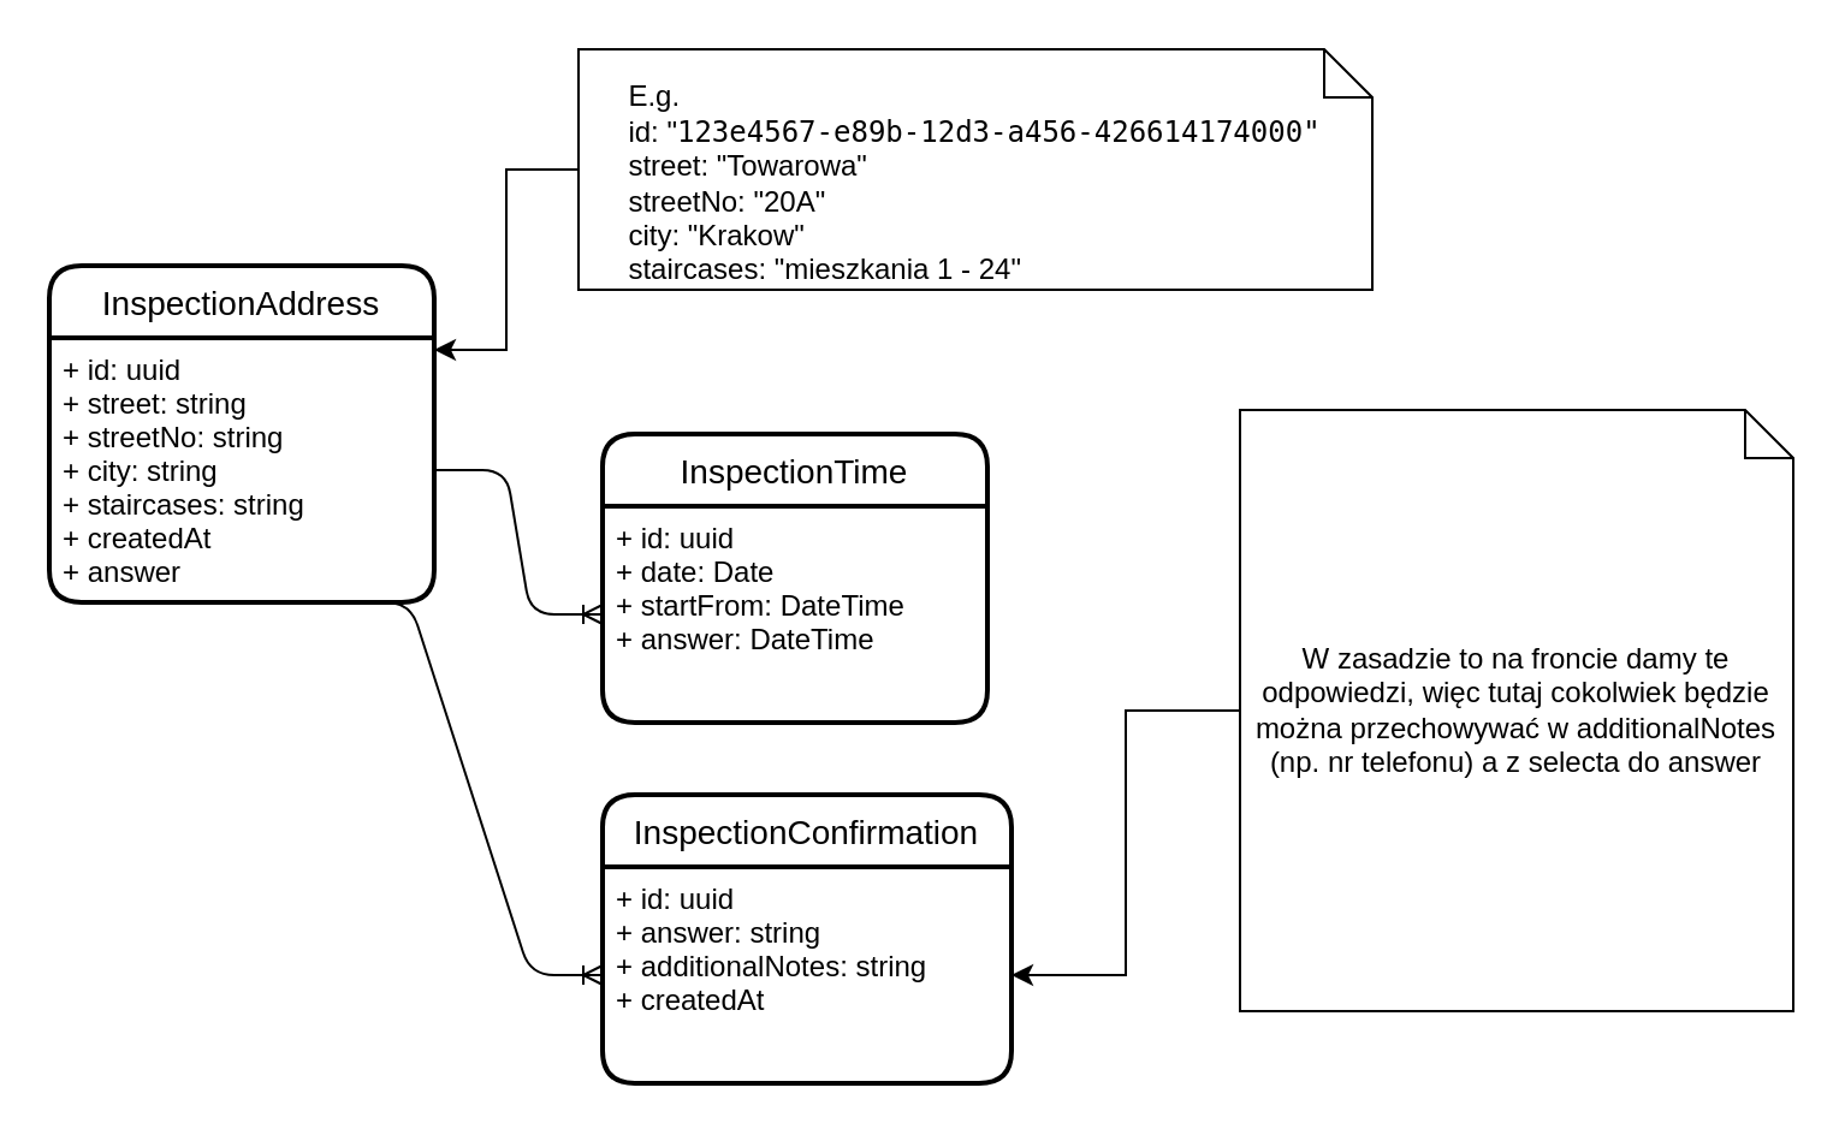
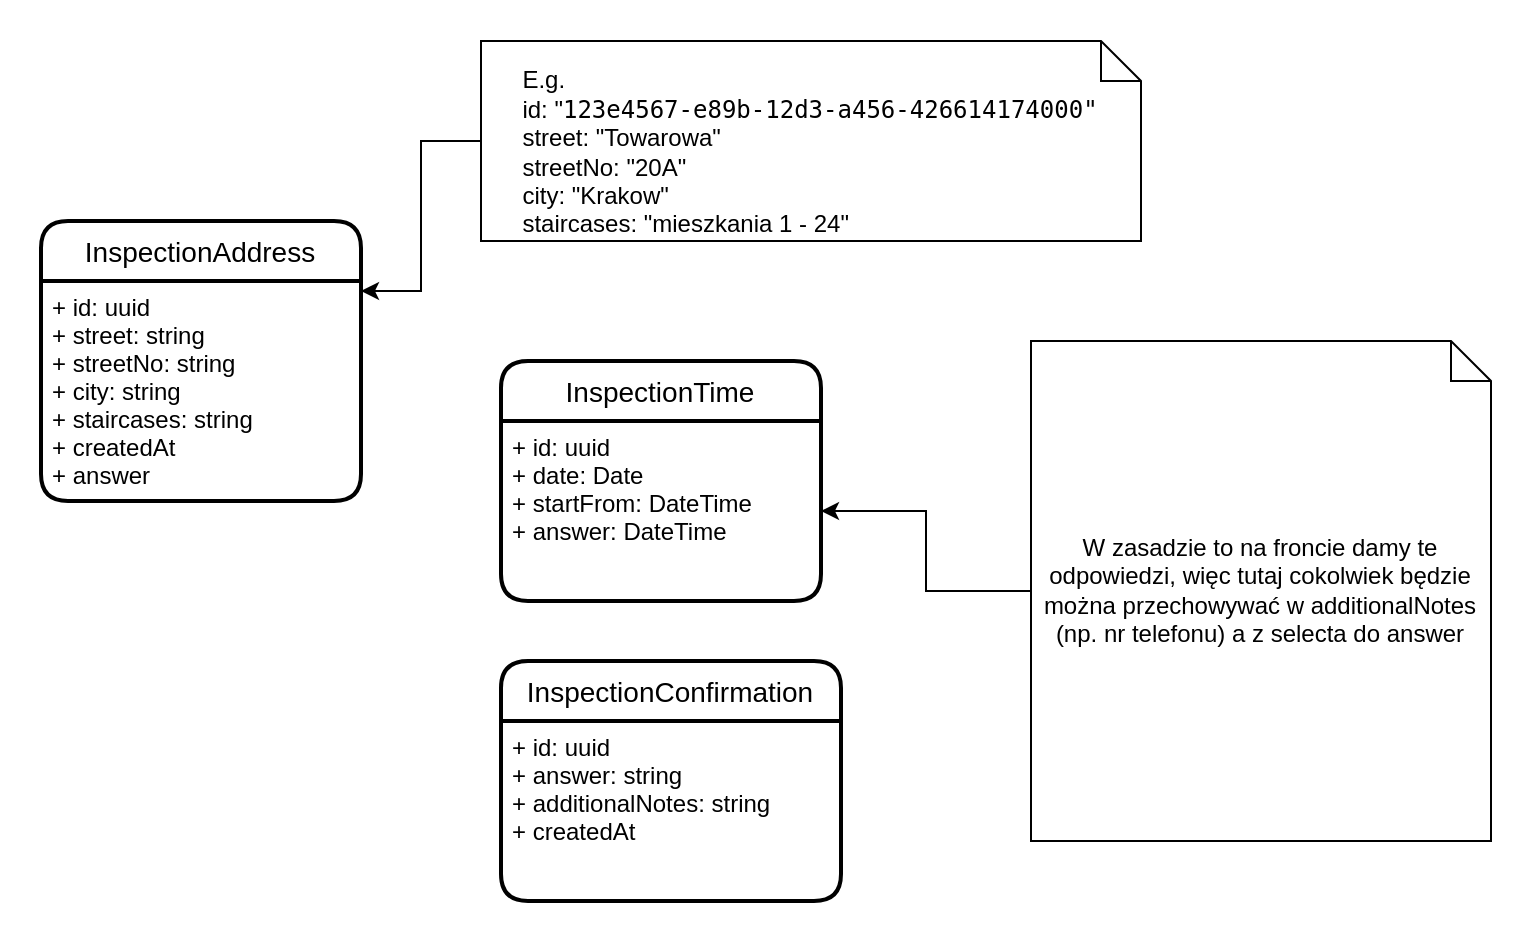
- <mxCell id="8" value="" style="edgeStyle=entityRelationEdgeStyle;fontSize=12;html=1;endArrow=ERoneToMany;exitX=1;exitY=0.5;exitDx=0;exitDy=0;" edge="1" parent="1" source="3" target="7"><mxGeometry width="100" height="100" relative="1" as="geometry"><mxPoint x="220" y="350" as="sourcePoint" /><mxPoint x="320" y="250" as="targetPoint" /></mxGeometry></mxCell>
- <mxCell id="11" value="" style="edgeStyle=entityRelationEdgeStyle;fontSize=12;html=1;endArrow=ERoneToMany;exitX=0.75;exitY=1;exitDx=0;exitDy=0;" edge="1" parent="1" source="3" target="10"><mxGeometry width="100" height="100" relative="1" as="geometry"><mxPoint x="220" y="270" as="sourcePoint" /><mxPoint x="320" y="170" as="targetPoint" /></mxGeometry></mxCell>
- <mxCell id="12" style="edgeStyle=orthogonalEdgeStyle;rounded=0;orthogonalLoop=1;jettySize=auto;html=1;" edge="1" parent="1" source="13" target="10"><mxGeometry relative="1" as="geometry" /></mxCell>
+ <mxCell id="12" style="edgeStyle=orthogonalEdgeStyle;rounded=0;orthogonalLoop=1;jettySize=auto;html=1;" edge="1" parent="1" source="13" target="7"><mxGeometry relative="1" as="geometry" /></mxCell>
